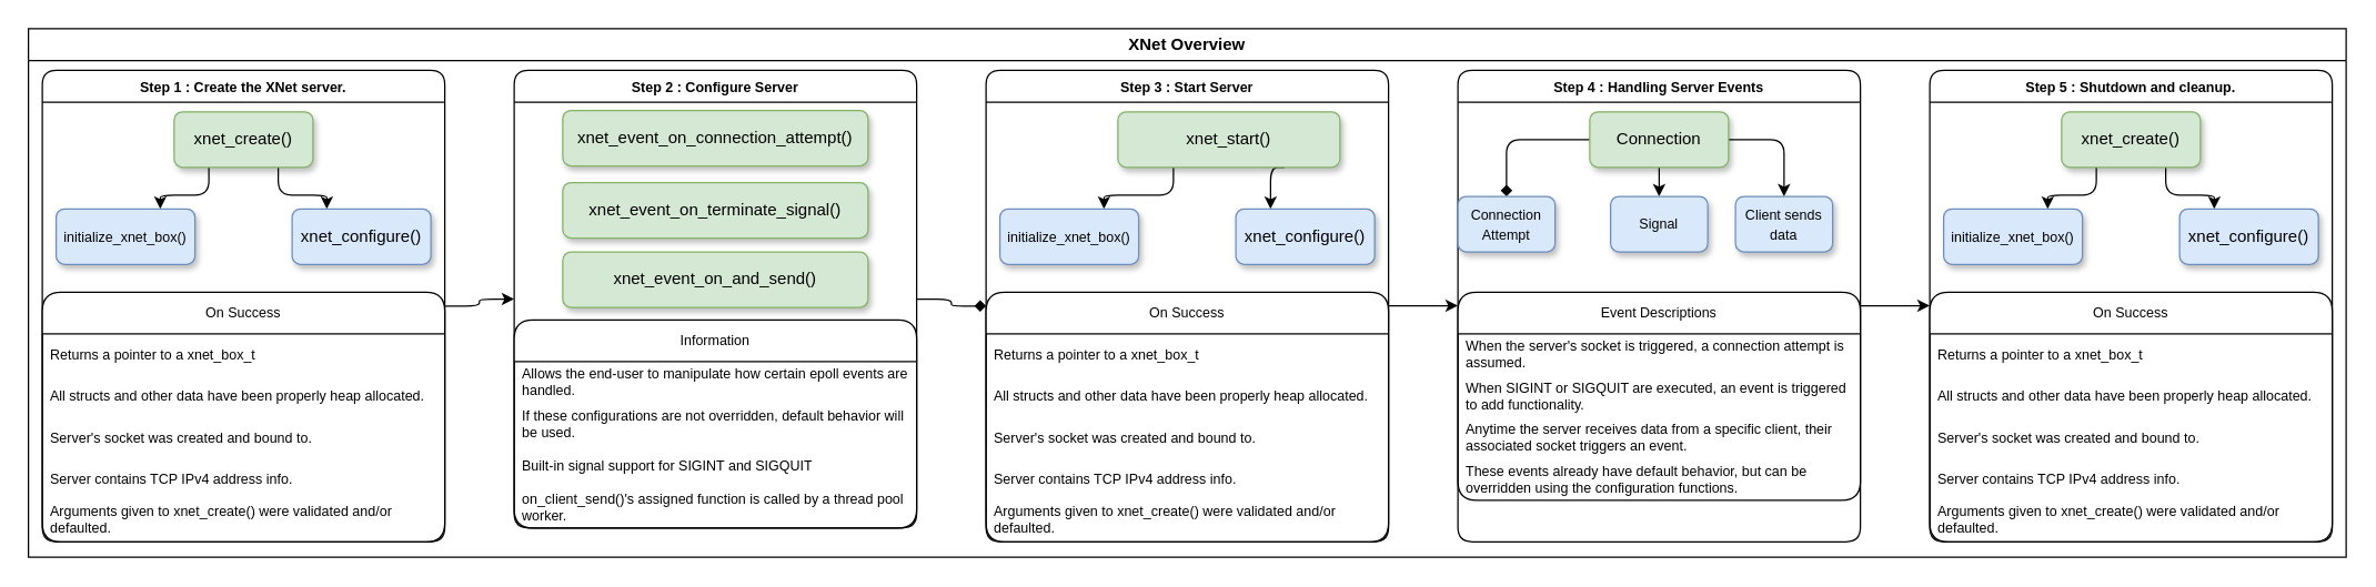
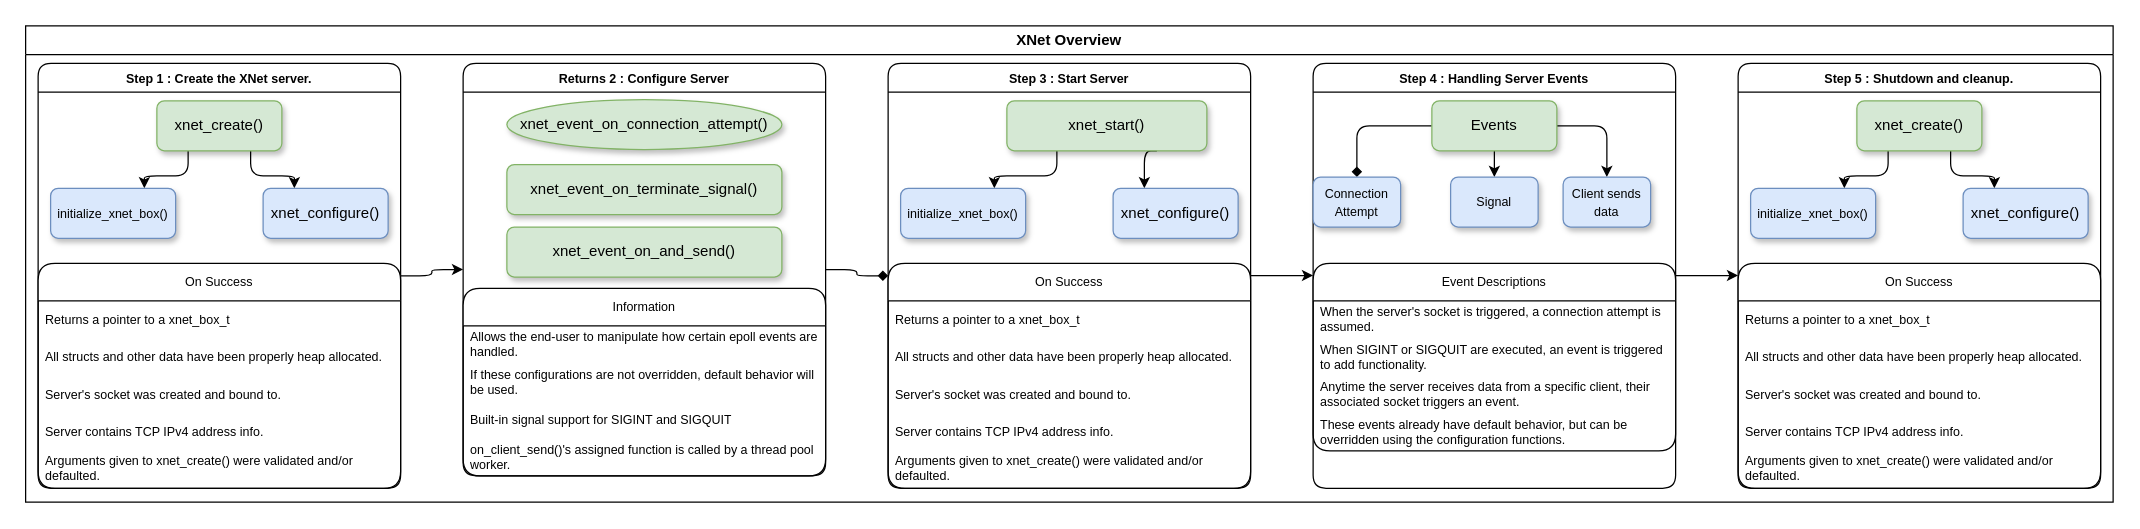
- <mxCell id="17" value="Step 2 : Configure Server" style="swimlane;whiteSpace=wrap;html=1;rounded=1;shadow=0;glass=0;strokeColor=default;fontSize=10;fillColor=default;swimlaneLine=1;collapsible=0;" vertex="1" parent="2"><mxGeometry x="350" y="30" width="290" height="330" as="geometry"><mxRectangle x="10" y="30" width="190" height="30" as="alternateBounds" /></mxGeometry></mxCell>
+ <mxCell id="17" value="Returns 2 : Configure Server" style="swimlane;whiteSpace=wrap;html=1;rounded=1;shadow=0;glass=0;strokeColor=default;fontSize=10;fillColor=default;swimlaneLine=1;collapsible=0;" vertex="1" parent="2"><mxGeometry x="350" y="30" width="290" height="330" as="geometry"><mxRectangle x="10" y="30" width="190" height="30" as="alternateBounds" /></mxGeometry></mxCell>
- <mxCell id="18" value="xnet_event_on_connection_attempt()" style="whiteSpace=wrap;html=1;strokeColor=#82b366;fillColor=#d5e8d4;rounded=1;glass=0;shadow=1;" vertex="1" parent="17"><mxGeometry x="35" y="29" width="220" height="40" as="geometry" /></mxCell>
+ <mxCell id="18" value="xnet_event_on_connection_attempt()" style="ellipse;whiteSpace=wrap;html=1;strokeColor=#82b366;fillColor=#d5e8d4;glass=0;shadow=1;" vertex="1" parent="17"><mxGeometry x="35" y="29" width="220" height="40" as="geometry" /></mxCell>
- <mxCell id="42" value="Connection" style="whiteSpace=wrap;html=1;strokeColor=#82b366;fillColor=#d5e8d4;rounded=1;glass=0;shadow=1;" vertex="1" parent="38"><mxGeometry x="95" y="30" width="100" height="40" as="geometry" /></mxCell>
+ <mxCell id="42" value="Events" style="whiteSpace=wrap;html=1;strokeColor=#82b366;fillColor=#d5e8d4;rounded=1;glass=0;shadow=1;" vertex="1" parent="38"><mxGeometry x="95" y="30" width="100" height="40" as="geometry" /></mxCell>
